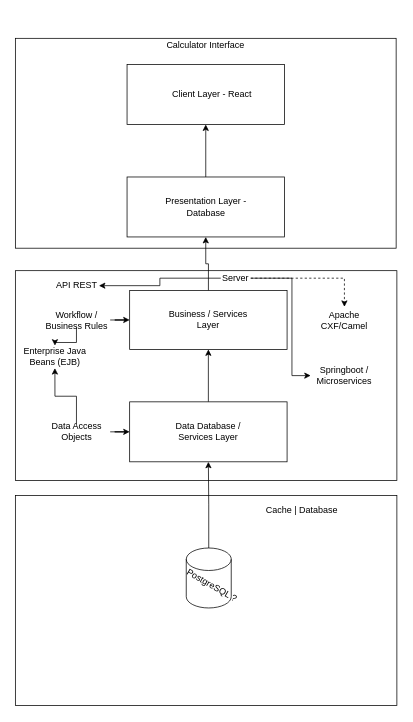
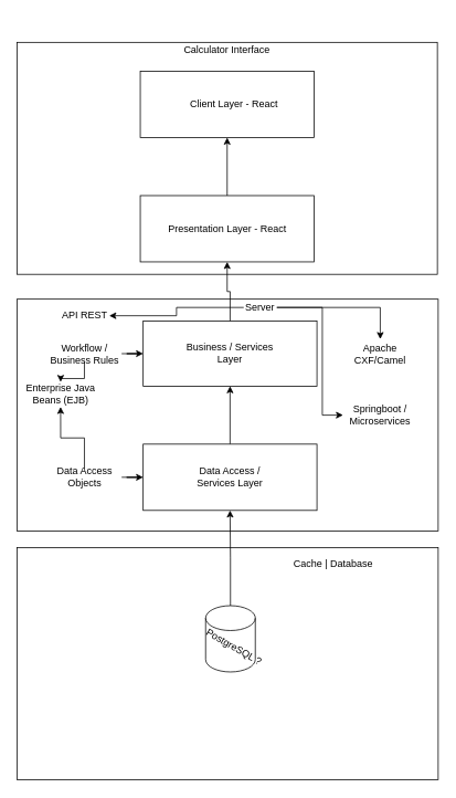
- <mxCell id="7" value="Presentation Layer - Database" style="text;html=1;strokeColor=none;fillColor=none;align=center;verticalAlign=middle;whiteSpace=wrap;rounded=0;" vertex="1" parent="1"><mxGeometry x="201.75" y="257.5" width="144.5" height="35" as="geometry" /></mxCell>
+ <mxCell id="7" value="Presentation Layer - React" style="text;html=1;strokeColor=none;fillColor=none;align=center;verticalAlign=middle;whiteSpace=wrap;rounded=0;" vertex="1" parent="1"><mxGeometry x="201.75" y="257.5" width="144.5" height="35" as="geometry" /></mxCell>
- <mxCell id="22" style="edgeStyle=orthogonalEdgeStyle;rounded=0;orthogonalLoop=1;jettySize=auto;html=1;entryX=0.5;entryY=0;entryDx=0;entryDy=0;dashed=1;" edge="1" parent="1" source="25" target="26"><mxGeometry relative="1" as="geometry" /></mxCell>
+ <mxCell id="22" style="edgeStyle=orthogonalEdgeStyle;rounded=0;orthogonalLoop=1;jettySize=auto;html=1;entryX=0.5;entryY=0;entryDx=0;entryDy=0;" edge="1" parent="1" source="25" target="26"><mxGeometry relative="1" as="geometry" /></mxCell>
- <mxCell id="15" value="Data Database / Services Layer" style="text;html=1;strokeColor=none;fillColor=none;align=center;verticalAlign=middle;whiteSpace=wrap;rounded=0;" vertex="1" parent="1"><mxGeometry x="219" y="547.5" width="117" height="55" as="geometry" /></mxCell>
+ <mxCell id="15" value="Data Access / Services Layer" style="text;html=1;strokeColor=none;fillColor=none;align=center;verticalAlign=middle;whiteSpace=wrap;rounded=0;" vertex="1" parent="1"><mxGeometry x="219" y="547.5" width="117" height="55" as="geometry" /></mxCell>
